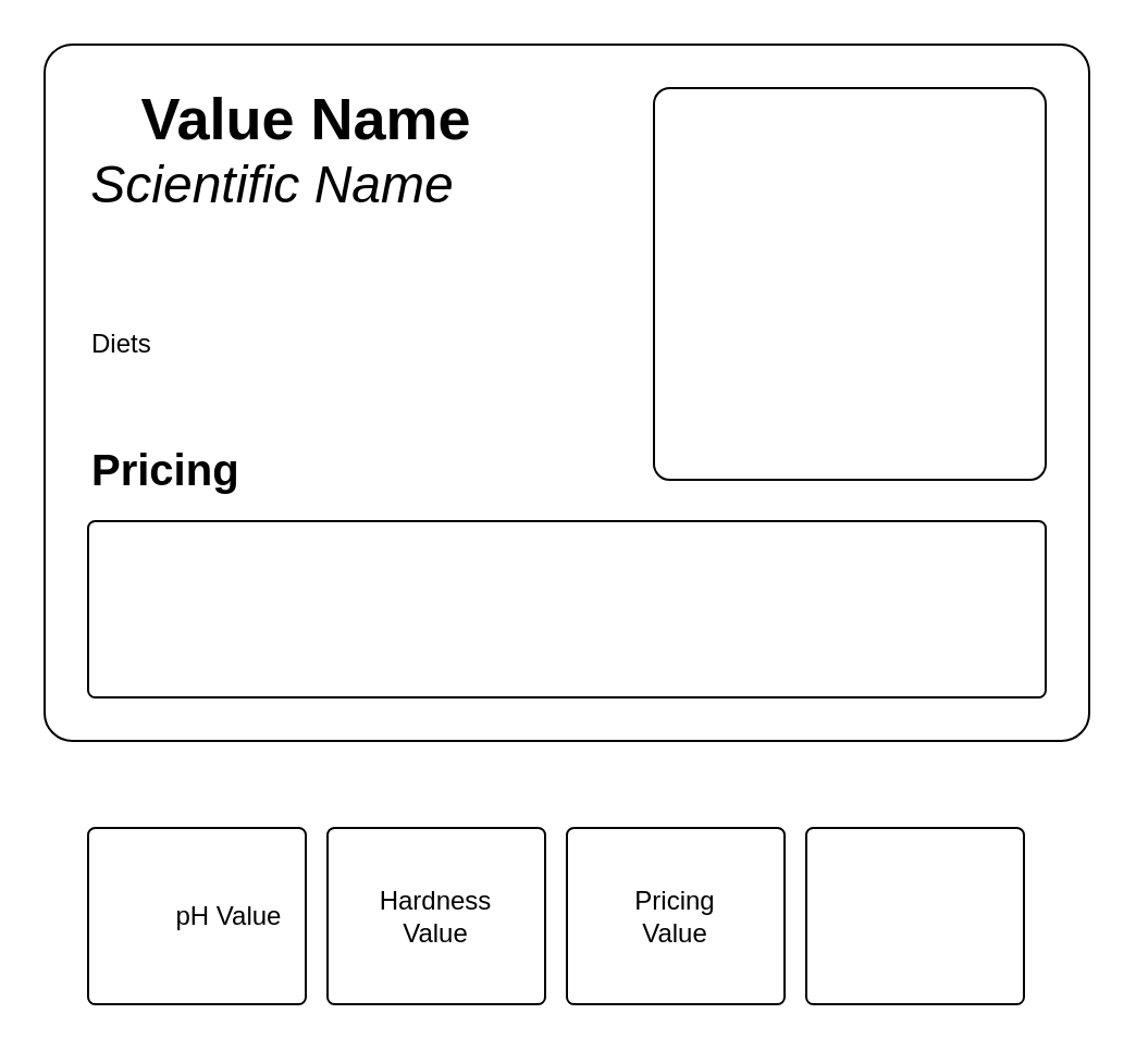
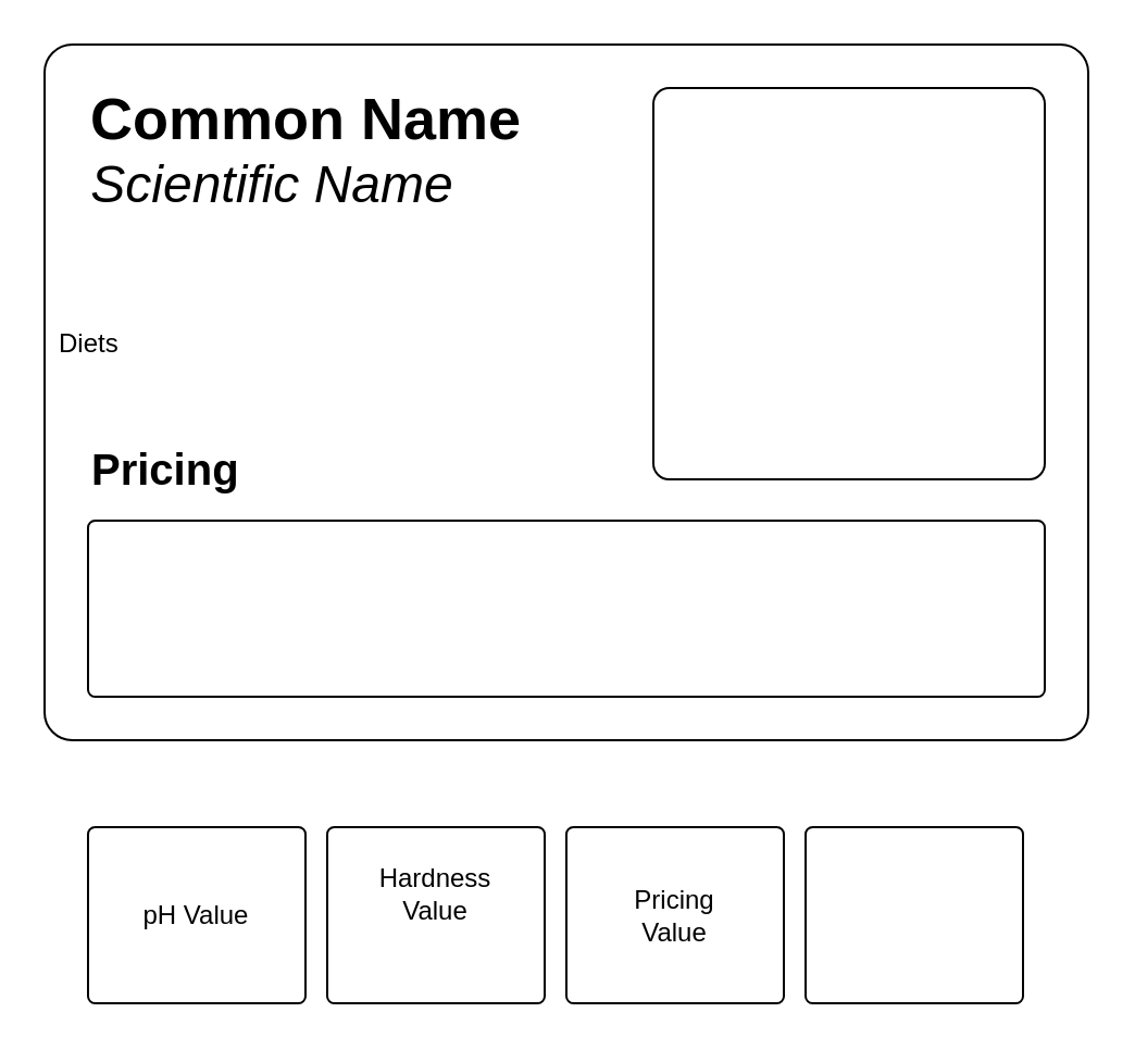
- <mxCell id="3" value="&lt;b&gt;&lt;font style=&quot;font-size: 27px;&quot;&gt;Value Name&lt;/font&gt;&lt;/b&gt;" style="text;html=1;align=center;verticalAlign=middle;whiteSpace=wrap;rounded=0;" vertex="1" parent="1"><mxGeometry x="40" y="40" width="201" height="30" as="geometry" /></mxCell>
+ <mxCell id="3" value="&lt;b&gt;&lt;font style=&quot;font-size: 27px;&quot;&gt;Common Name&lt;/font&gt;&lt;/b&gt;" style="text;html=1;align=center;verticalAlign=middle;whiteSpace=wrap;rounded=0;" vertex="1" parent="1"><mxGeometry x="40" y="40" width="201" height="30" as="geometry" /></mxCell>
- <mxCell id="6" value="Diets" style="text;html=1;align=left;verticalAlign=middle;whiteSpace=wrap;rounded=0;" vertex="1" parent="1"><mxGeometry x="40" y="145" width="70" height="25" as="geometry" /></mxCell>
+ <mxCell id="6" value="Diets" style="text;html=1;align=left;verticalAlign=middle;whiteSpace=wrap;rounded=0;" vertex="1" parent="1"><mxGeometry x="25" y="145" width="70" height="25" as="geometry" /></mxCell>
- <mxCell id="13" value="pH Value" style="text;html=1;align=center;verticalAlign=middle;whiteSpace=wrap;rounded=0;" vertex="1" parent="1"><mxGeometry x="75" y="405.5" width="60" height="30" as="geometry" /></mxCell>
+ <mxCell id="13" value="pH Value" style="text;html=1;align=center;verticalAlign=middle;whiteSpace=wrap;rounded=0;" vertex="1" parent="1"><mxGeometry x="60" y="405.5" width="60" height="30" as="geometry" /></mxCell>
- <mxCell id="14" value="Hardness Value" style="text;html=1;align=center;verticalAlign=middle;whiteSpace=wrap;rounded=0;" vertex="1" parent="1"><mxGeometry x="170" y="405.5" width="60" height="30" as="geometry" /></mxCell>
+ <mxCell id="14" value="Hardness Value" style="text;html=1;align=center;verticalAlign=middle;whiteSpace=wrap;rounded=0;" vertex="1" parent="1"><mxGeometry x="170" y="395.5" width="60" height="30" as="geometry" /></mxCell>
